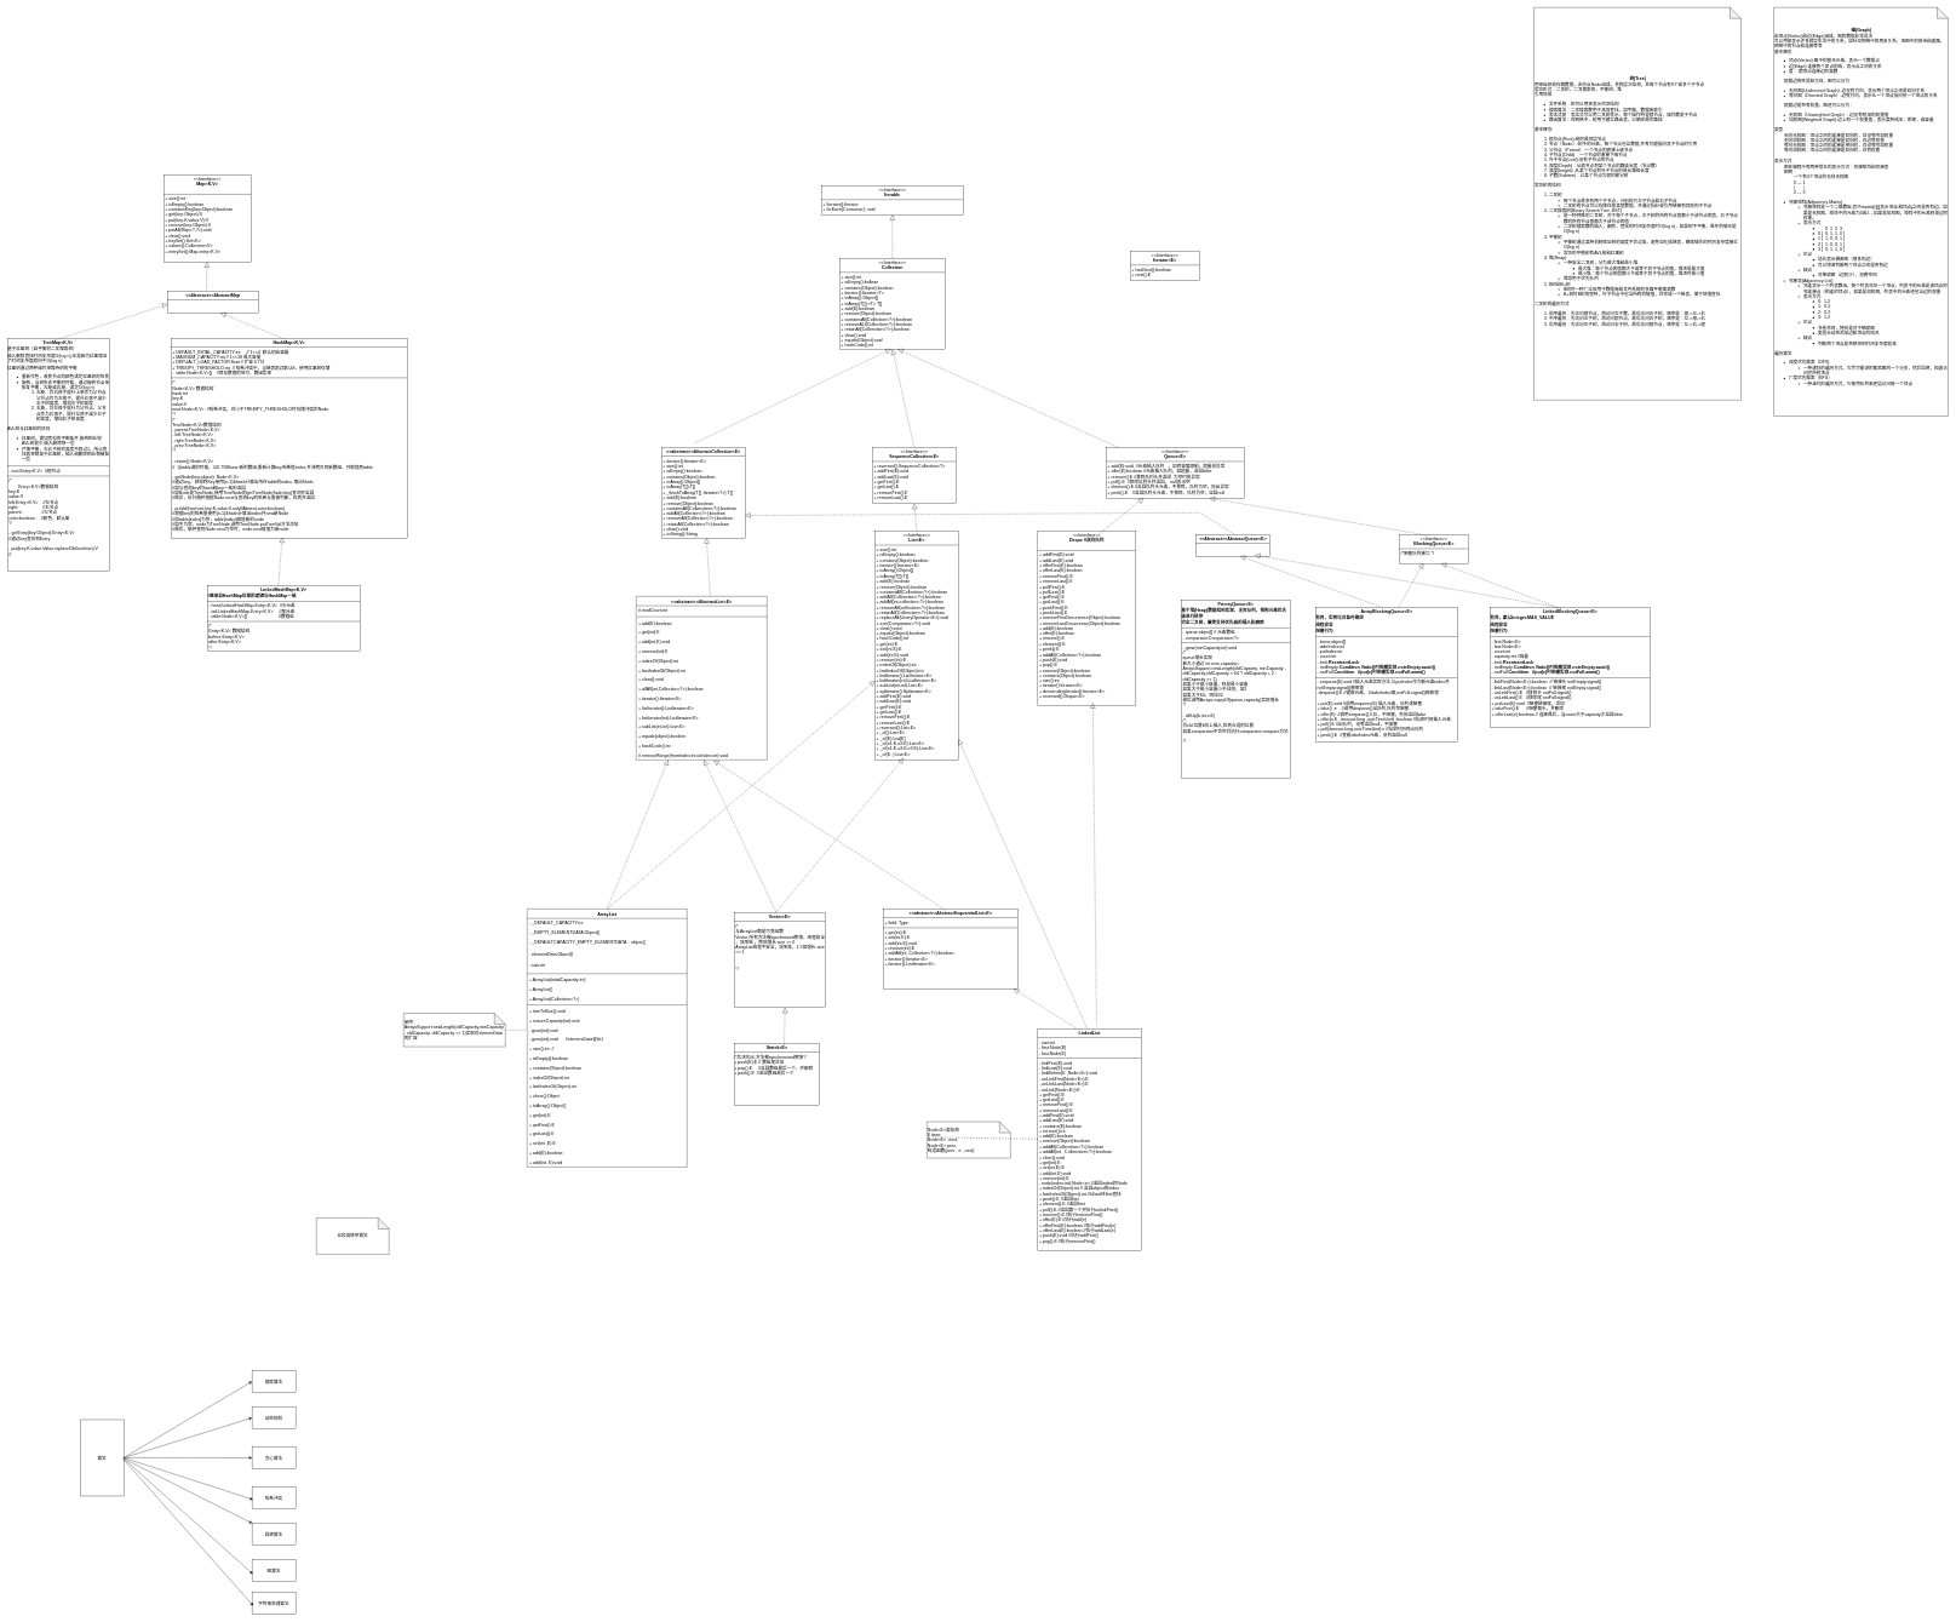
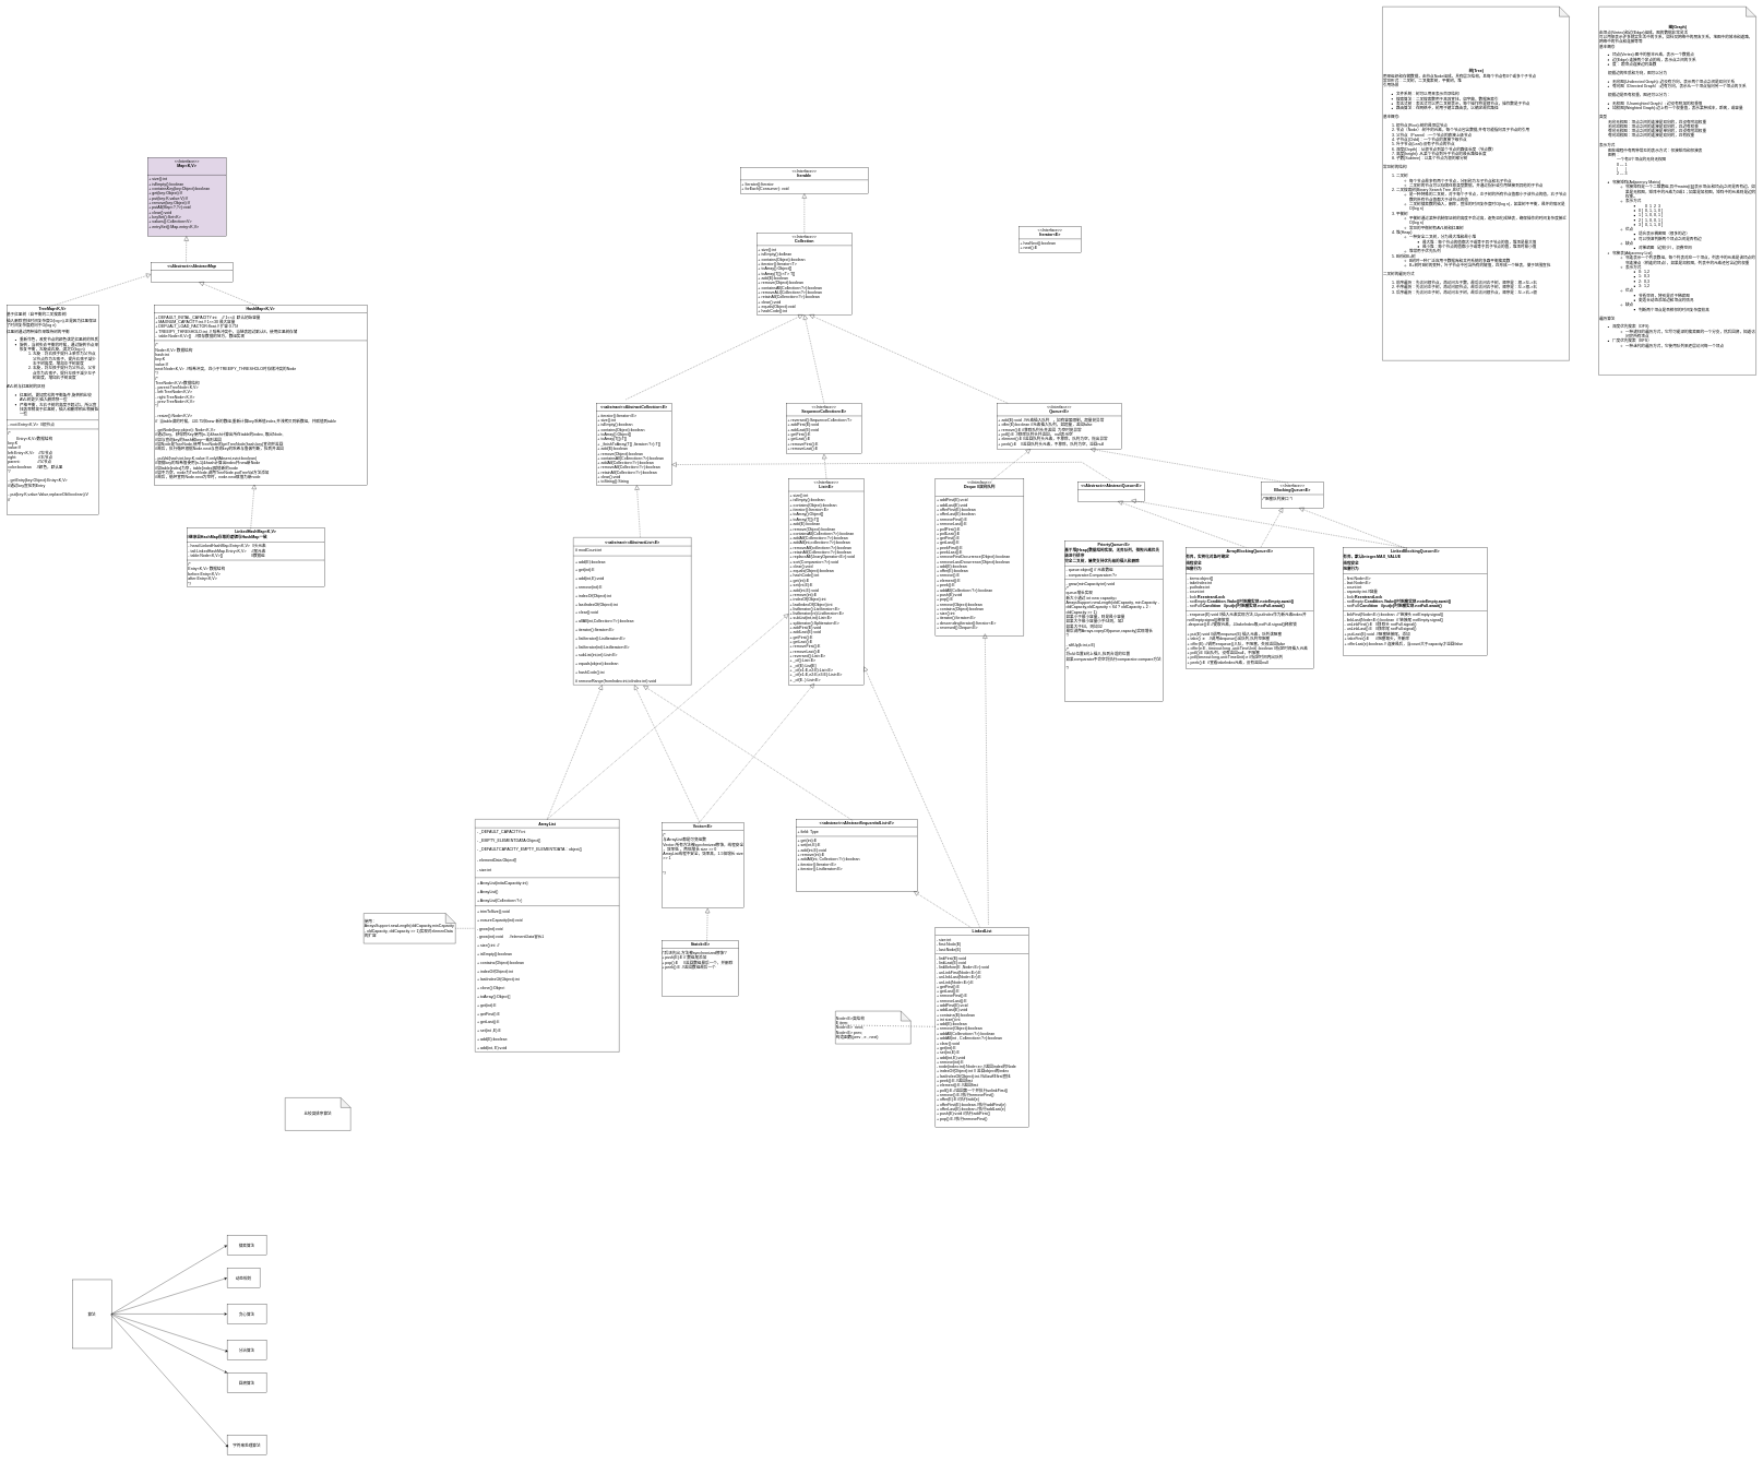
- <mxCell id="90" value="&lt;p style=&quot;margin:0px;margin-top:4px;text-align:center;&quot;&gt;&lt;i&gt;&amp;lt;&amp;lt;Interface&amp;gt;&amp;gt;&lt;/i&gt;&lt;br&gt;&lt;b&gt;Map&amp;lt;K,V&amp;gt;&lt;/b&gt;&lt;/p&gt;&lt;p style=&quot;margin:0px;margin-left:4px;&quot;&gt;&lt;br&gt;&lt;/p&gt;&lt;hr size=&quot;1&quot; style=&quot;border-style:solid;&quot;&gt;&lt;p style=&quot;margin:0px;margin-left:4px;&quot;&gt;+ size():int&lt;/p&gt;&lt;p style=&quot;margin:0px;margin-left:4px;&quot;&gt;+ isEmpty():boolean&lt;/p&gt;&lt;p style=&quot;margin:0px;margin-left:4px;&quot;&gt;+ containsKey(key:Object):boolean&lt;/p&gt;&lt;p style=&quot;margin:0px;margin-left:4px;&quot;&gt;+ get(key:Object):V&lt;/p&gt;&lt;p style=&quot;margin:0px;margin-left:4px;&quot;&gt;+ put(key:K,value:V):V&lt;/p&gt;&lt;p style=&quot;margin:0px;margin-left:4px;&quot;&gt;+ remove(key:Object):V&lt;/p&gt;&lt;p style=&quot;margin:0px;margin-left:4px;&quot;&gt;+ putAll(Map&amp;lt;?,?&amp;gt;):void&lt;/p&gt;&lt;p style=&quot;margin:0px;margin-left:4px;&quot;&gt;+ clear():void&lt;/p&gt;&lt;p style=&quot;margin:0px;margin-left:4px;&quot;&gt;+ keySet():Set&amp;lt;K&amp;gt;&lt;/p&gt;&lt;p style=&quot;margin:0px;margin-left:4px;&quot;&gt;+ values():Collection&amp;lt;V&amp;gt;&lt;/p&gt;&lt;p style=&quot;margin:0px;margin-left:4px;&quot;&gt;+ entrySet():Map.entry&amp;lt;K,V&amp;gt;&lt;/p&gt;&lt;p style=&quot;margin:0px;margin-left:4px;&quot;&gt;&lt;br&gt;&lt;/p&gt;" style="verticalAlign=top;align=left;overflow=fill;html=1;whiteSpace=wrap;" vertex="1" parent="1"><mxGeometry x="450" y="480" width="240" height="240" as="geometry" /></mxCell>
+ <mxCell id="90" value="&lt;p style=&quot;margin:0px;margin-top:4px;text-align:center;&quot;&gt;&lt;i&gt;&amp;lt;&amp;lt;Interface&amp;gt;&amp;gt;&lt;/i&gt;&lt;br&gt;&lt;b&gt;Map&amp;lt;K,V&amp;gt;&lt;/b&gt;&lt;/p&gt;&lt;p style=&quot;margin:0px;margin-left:4px;&quot;&gt;&lt;br&gt;&lt;/p&gt;&lt;hr size=&quot;1&quot; style=&quot;border-style:solid;&quot;&gt;&lt;p style=&quot;margin:0px;margin-left:4px;&quot;&gt;+ size():int&lt;/p&gt;&lt;p style=&quot;margin:0px;margin-left:4px;&quot;&gt;+ isEmpty():boolean&lt;/p&gt;&lt;p style=&quot;margin:0px;margin-left:4px;&quot;&gt;+ containsKey(key:Object):boolean&lt;/p&gt;&lt;p style=&quot;margin:0px;margin-left:4px;&quot;&gt;+ get(key:Object):V&lt;/p&gt;&lt;p style=&quot;margin:0px;margin-left:4px;&quot;&gt;+ put(key:K,value:V):V&lt;/p&gt;&lt;p style=&quot;margin:0px;margin-left:4px;&quot;&gt;+ remove(key:Object):V&lt;/p&gt;&lt;p style=&quot;margin:0px;margin-left:4px;&quot;&gt;+ putAll(Map&amp;lt;?,?&amp;gt;):void&lt;/p&gt;&lt;p style=&quot;margin:0px;margin-left:4px;&quot;&gt;+ clear():void&lt;/p&gt;&lt;p style=&quot;margin:0px;margin-left:4px;&quot;&gt;+ keySet():Set&amp;lt;K&amp;gt;&lt;/p&gt;&lt;p style=&quot;margin:0px;margin-left:4px;&quot;&gt;+ values():Collection&amp;lt;V&amp;gt;&lt;/p&gt;&lt;p style=&quot;margin:0px;margin-left:4px;&quot;&gt;+ entrySet():Map.entry&amp;lt;K,V&amp;gt;&lt;/p&gt;&lt;p style=&quot;margin:0px;margin-left:4px;&quot;&gt;&lt;br&gt;&lt;/p&gt;" style="verticalAlign=top;align=left;overflow=fill;html=1;whiteSpace=wrap;fillColor=#e1d5e7;" vertex="1" parent="1"><mxGeometry x="450" y="480" width="240" height="240" as="geometry" /></mxCell>
- <mxCell id="105" value="动态规划" style="rounded=0;whiteSpace=wrap;html=1;" vertex="1" parent="1"><mxGeometry x="693" y="3870" width="120" height="60" as="geometry" /></mxCell>
+ <mxCell id="105" value="动态规划" style="rounded=0;whiteSpace=wrap;html=1;" vertex="1" parent="1"><mxGeometry x="693" y="3870" width="100" height="60" as="geometry" /></mxCell>
- <mxCell id="107" value="哈希冲突" style="rounded=0;whiteSpace=wrap;html=1;" vertex="1" parent="1"><mxGeometry x="693" y="4090" width="120" height="60" as="geometry" /></mxCell>
+ <mxCell id="107" value="分治算法" style="rounded=0;whiteSpace=wrap;html=1;" vertex="1" parent="1"><mxGeometry x="693" y="4090" width="120" height="60" as="geometry" /></mxCell>
- <mxCell id="116" value="" style="endArrow=classic;html=1;rounded=0;exitX=0.994;exitY=0.508;exitDx=0;exitDy=0;entryX=0.017;entryY=0.656;entryDx=0;entryDy=0;entryPerimeter=0;exitPerimeter=0;" edge="1" parent="1" source="103" target="109"><mxGeometry width="50" height="50" relative="1" as="geometry"><mxPoint x="360" y="4030" as="sourcePoint" /><mxPoint x="716" y="4145" as="targetPoint" /></mxGeometry></mxCell>
- <mxCell id="109" value="图算法" style="rounded=0;whiteSpace=wrap;html=1;" vertex="1" parent="1"><mxGeometry x="693" y="4290" width="120" height="60" as="geometry" /></mxCell>
